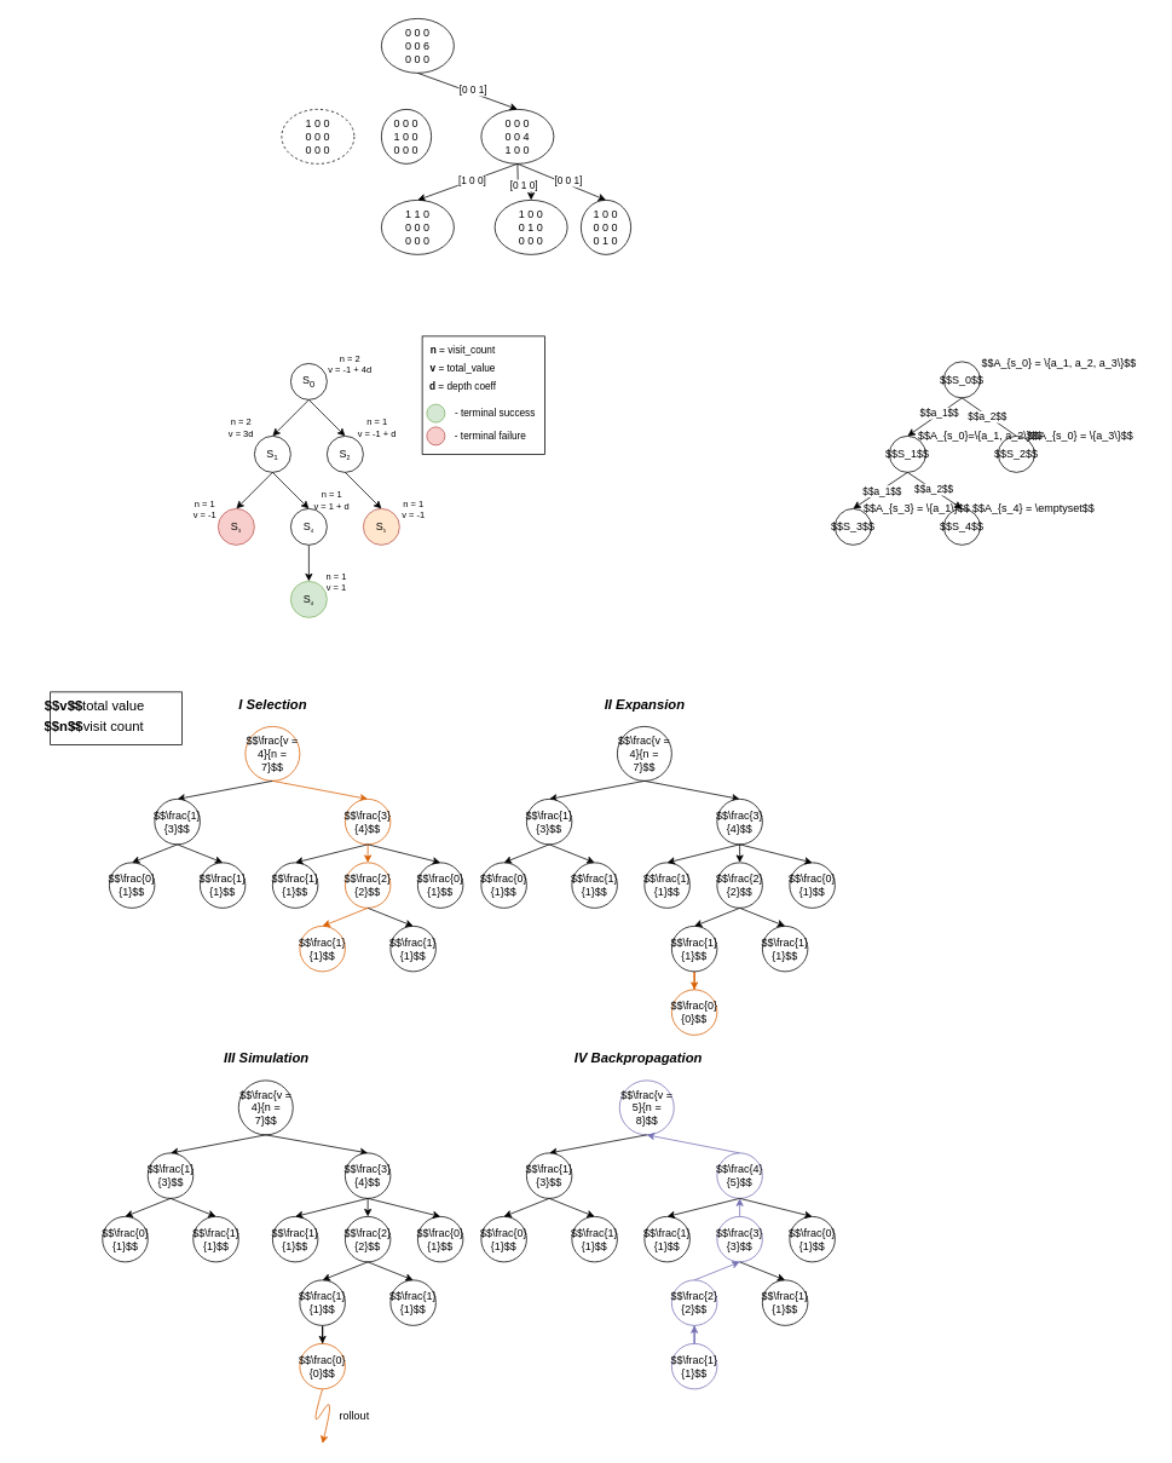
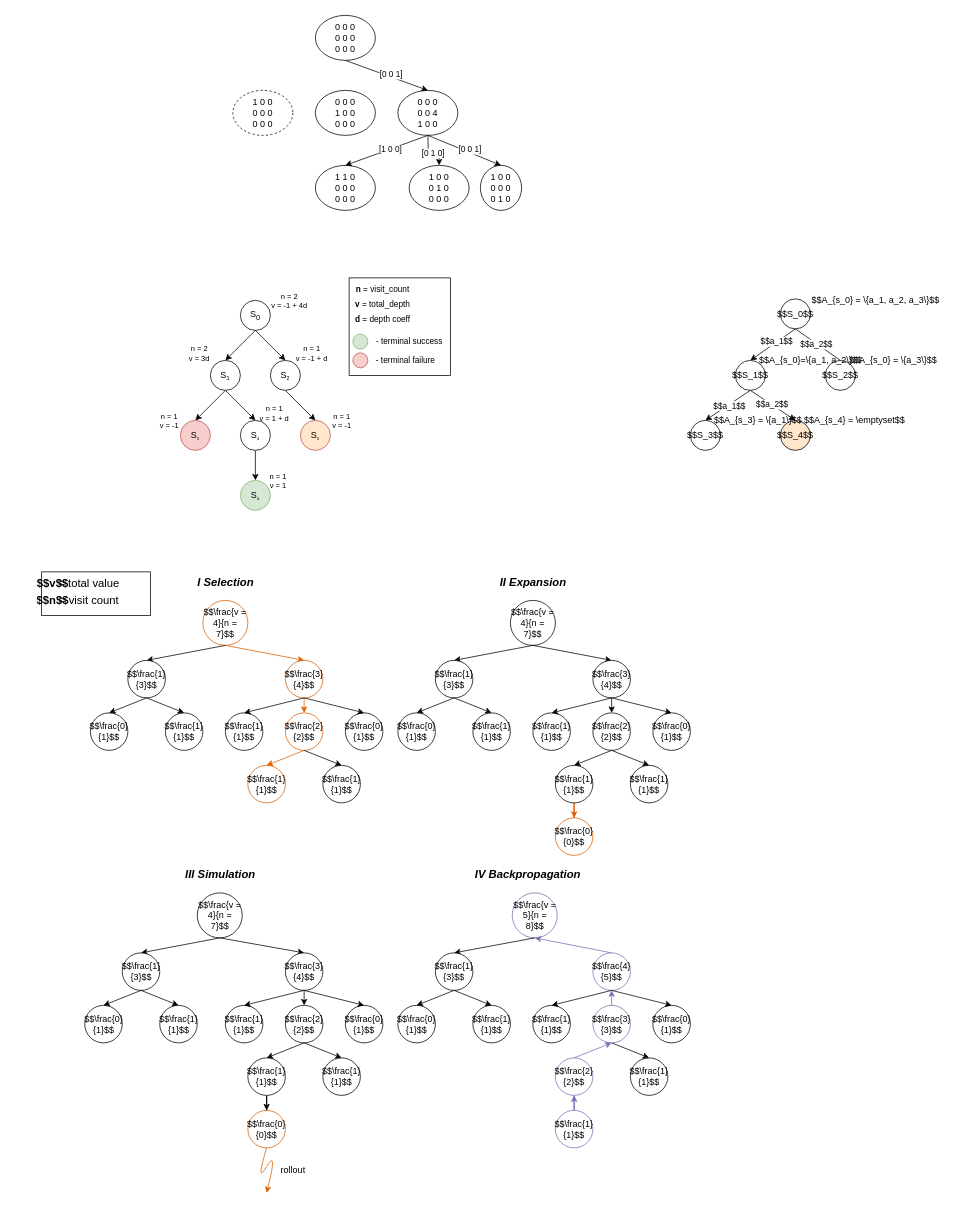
- <mxCell id="2" value="0 0 0&lt;div&gt;0 0 6&lt;/div&gt;&lt;div&gt;0 0 0&lt;/div&gt;" style="ellipse;whiteSpace=wrap;html=1;" parent="1" vertex="1"><mxGeometry x="420" y="20" width="80" height="60" as="geometry" /></mxCell>
+ <mxCell id="2" value="0 0 0&lt;div&gt;0 0 0&lt;/div&gt;&lt;div&gt;0 0 0&lt;/div&gt;" style="ellipse;whiteSpace=wrap;html=1;" parent="1" vertex="1"><mxGeometry x="420" y="20" width="80" height="60" as="geometry" /></mxCell>
- <mxCell id="4" value="0 0 0&lt;div&gt;1 0 0&lt;/div&gt;&lt;div&gt;0 0 0&lt;/div&gt;" style="ellipse;whiteSpace=wrap;html=1;" parent="1" vertex="1"><mxGeometry x="420" y="120" width="55" height="60" as="geometry" /></mxCell>
+ <mxCell id="4" value="0 0 0&lt;div&gt;1 0 0&lt;/div&gt;&lt;div&gt;0 0 0&lt;/div&gt;" style="ellipse;whiteSpace=wrap;html=1;" parent="1" vertex="1"><mxGeometry x="420" y="120" width="80" height="60" as="geometry" /></mxCell>
- <mxCell id="32" value="&lt;font style=&quot;font-size: 11px;&quot;&gt;&lt;b&gt;v&amp;nbsp;&lt;/b&gt;= total_value&lt;/font&gt;" style="text;html=1;align=center;verticalAlign=middle;whiteSpace=wrap;rounded=0;" parent="1" vertex="1"><mxGeometry x="460" y="390" width="100" height="30" as="geometry" /></mxCell>
+ <mxCell id="32" value="&lt;font style=&quot;font-size: 11px;&quot;&gt;&lt;b&gt;v&amp;nbsp;&lt;/b&gt;= total_depth&lt;/font&gt;" style="text;html=1;align=center;verticalAlign=middle;whiteSpace=wrap;rounded=0;" parent="1" vertex="1"><mxGeometry x="460" y="390" width="100" height="30" as="geometry" /></mxCell>
- <mxCell id="52" value="$$S_4$$" style="ellipse;whiteSpace=wrap;html=1;aspect=fixed;" vertex="1" parent="1"><mxGeometry x="1040" y="560" width="40" height="40" as="geometry" /></mxCell>
+ <mxCell id="52" value="$$S_4$$" style="ellipse;whiteSpace=wrap;html=1;aspect=fixed;fillColor=#ffe6cc;" vertex="1" parent="1"><mxGeometry x="1040" y="560" width="40" height="40" as="geometry" /></mxCell>
